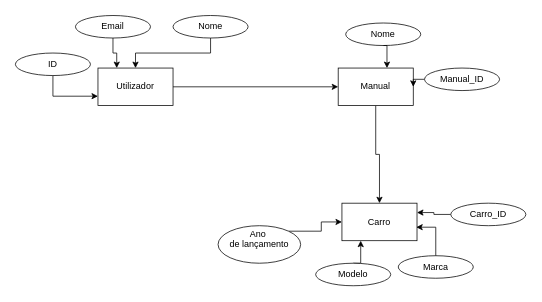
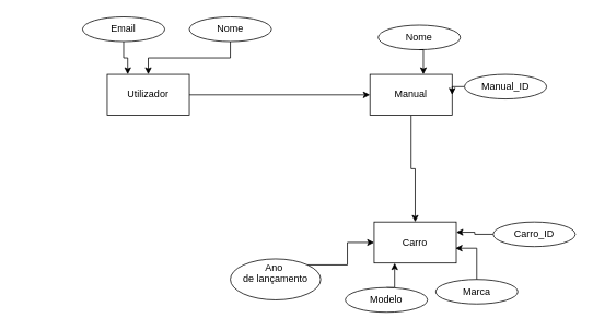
- <mxCell id="13" value="ID" style="ellipse;whiteSpace=wrap;html=1;align=center;" vertex="1" parent="1"><mxGeometry x="20" y="70" width="100" height="30" as="geometry" /></mxCell>
- <mxCell id="12" style="edgeStyle=orthogonalEdgeStyle;rounded=0;orthogonalLoop=1;jettySize=auto;html=1;exitX=0.5;exitY=1;exitDx=0;exitDy=0;entryX=0;entryY=0.75;entryDx=0;entryDy=0;" edge="1" parent="1" source="13" target="3"><mxGeometry relative="1" as="geometry" /></mxCell>
- <mxCell id="17" value="Ano&amp;nbsp;&lt;div&gt;de lançamento&lt;/div&gt;&lt;div&gt;&lt;br&gt;&lt;/div&gt;" style="ellipse;whiteSpace=wrap;html=1;align=center;" vertex="1" parent="1"><mxGeometry x="290" y="300" width="110" height="50" as="geometry" /></mxCell>
+ <mxCell id="17" value="Ano&amp;nbsp;&lt;div&gt;de lançamento&lt;/div&gt;&lt;div&gt;&lt;br&gt;&lt;/div&gt;" style="ellipse;whiteSpace=wrap;html=1;align=center;" vertex="1" parent="1"><mxGeometry x="280" y="315" width="110" height="50" as="geometry" /></mxCell>
